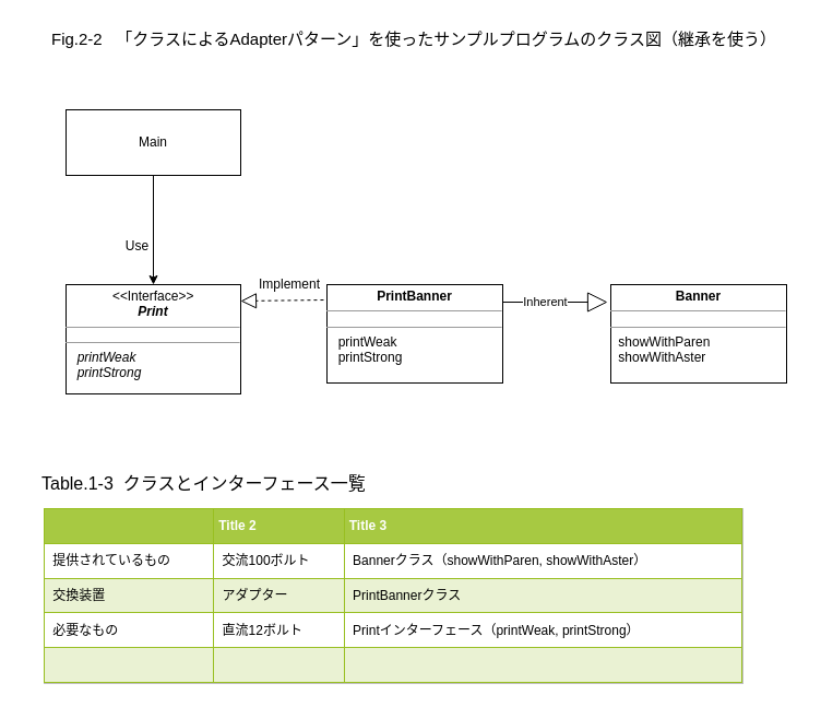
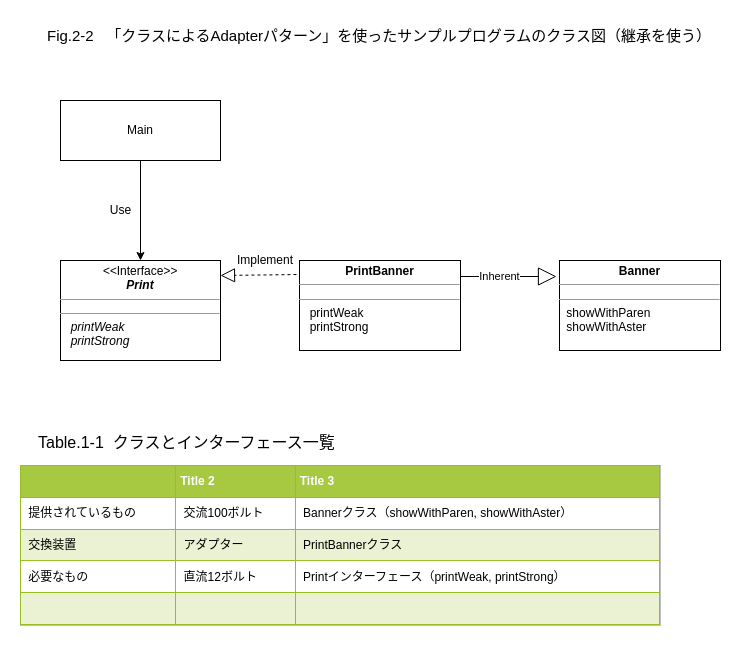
- <mxCell id="10" value="Use" style="text;html=1;align=center;verticalAlign=middle;resizable=0;points=[];autosize=1;strokeColor=none;" vertex="1" parent="1"><mxGeometry x="105" y="215" width="40" height="20" as="geometry" /></mxCell>
+ <mxCell id="10" value="Use" style="text;html=1;align=center;verticalAlign=middle;resizable=0;points=[];autosize=1;strokeColor=none;" vertex="1" parent="1"><mxGeometry x="100" y="200" width="40" height="20" as="geometry" /></mxCell>
- <mxCell id="11" value="&lt;h1&gt;&lt;span style=&quot;font-weight: 400&quot;&gt;&lt;font style=&quot;font-size: 16px&quot;&gt;　Table.1-3&amp;nbsp; クラスとインターフェース一覧&lt;/font&gt;&lt;/span&gt;&lt;/h1&gt;" style="text;html=1;align=left;verticalAlign=middle;whiteSpace=wrap;rounded=0;" vertex="1" parent="1"><mxGeometry x="20" y="425" width="600" height="30" as="geometry" /></mxCell>
+ <mxCell id="11" value="&lt;h1&gt;&lt;span style=&quot;font-weight: 400&quot;&gt;&lt;font style=&quot;font-size: 16px&quot;&gt;　Table.1-1&amp;nbsp; クラスとインターフェース一覧&lt;/font&gt;&lt;/span&gt;&lt;/h1&gt;" style="text;html=1;align=left;verticalAlign=middle;whiteSpace=wrap;rounded=0;" vertex="1" parent="1"><mxGeometry x="20" y="425" width="600" height="30" as="geometry" /></mxCell>
- <mxCell id="12" value="&lt;table border=&quot;1&quot; width=&quot;100%&quot; cellpadding=&quot;4&quot; style=&quot;width: 100% ; height: 100% ; border-collapse: collapse&quot;&gt;&lt;tbody&gt;&lt;tr style=&quot;background-color: #a7c942 ; color: #ffffff ; border: 1px solid #98bf21&quot;&gt;&lt;th align=&quot;left&quot;&gt;&lt;br&gt;&lt;/th&gt;&lt;th align=&quot;left&quot;&gt;Title 2&lt;/th&gt;&lt;th align=&quot;left&quot;&gt;Title 3&lt;/th&gt;&lt;/tr&gt;&lt;tr style=&quot;border: 1px solid #98bf21&quot;&gt;&lt;td&gt;&amp;nbsp;提供されているもの&lt;/td&gt;&lt;td&gt;&amp;nbsp;交流100ボルト&lt;/td&gt;&lt;td&gt;&amp;nbsp;Bannerクラス（showWithParen, showWithAster）&lt;/td&gt;&lt;/tr&gt;&lt;tr style=&quot;background-color: #eaf2d3 ; border: 1px solid #98bf21&quot;&gt;&lt;td&gt;&amp;nbsp;交換装置&lt;/td&gt;&lt;td&gt;&amp;nbsp;アダプター&lt;/td&gt;&lt;td&gt;&amp;nbsp;PrintBannerクラス&lt;/td&gt;&lt;/tr&gt;&lt;tr style=&quot;border: 1px solid #98bf21&quot;&gt;&lt;td&gt;&amp;nbsp;必要なもの&lt;/td&gt;&lt;td&gt;&amp;nbsp;直流12ボルト&lt;/td&gt;&lt;td&gt;&amp;nbsp;Printインターフェース（printWeak, printStrong）&lt;/td&gt;&lt;/tr&gt;&lt;tr style=&quot;background-color: #eaf2d3 ; border: 1px solid #98bf21&quot;&gt;&lt;td&gt;&lt;br&gt;&lt;/td&gt;&lt;td&gt;&lt;br&gt;&lt;/td&gt;&lt;td&gt;&lt;br&gt;&lt;/td&gt;&lt;/tr&gt;&lt;/tbody&gt;&lt;/table&gt;" style="text;html=1;strokeColor=#c0c0c0;fillColor=#ffffff;overflow=fill;rounded=0;" vertex="1" parent="1"><mxGeometry x="40" y="465" width="640" height="160" as="geometry" /></mxCell>
+ <mxCell id="12" value="&lt;table border=&quot;1&quot; width=&quot;100%&quot; cellpadding=&quot;4&quot; style=&quot;width: 100% ; height: 100% ; border-collapse: collapse&quot;&gt;&lt;tbody&gt;&lt;tr style=&quot;background-color: #a7c942 ; color: #ffffff ; border: 1px solid #98bf21&quot;&gt;&lt;th align=&quot;left&quot;&gt;&lt;br&gt;&lt;/th&gt;&lt;th align=&quot;left&quot;&gt;Title 2&lt;/th&gt;&lt;th align=&quot;left&quot;&gt;Title 3&lt;/th&gt;&lt;/tr&gt;&lt;tr style=&quot;border: 1px solid #98bf21&quot;&gt;&lt;td&gt;&amp;nbsp;提供されているもの&lt;/td&gt;&lt;td&gt;&amp;nbsp;交流100ボルト&lt;/td&gt;&lt;td&gt;&amp;nbsp;Bannerクラス（showWithParen, showWithAster）&lt;/td&gt;&lt;/tr&gt;&lt;tr style=&quot;background-color: #eaf2d3 ; border: 1px solid #98bf21&quot;&gt;&lt;td&gt;&amp;nbsp;交換装置&lt;/td&gt;&lt;td&gt;&amp;nbsp;アダプター&lt;/td&gt;&lt;td&gt;&amp;nbsp;PrintBannerクラス&lt;/td&gt;&lt;/tr&gt;&lt;tr style=&quot;border: 1px solid #98bf21&quot;&gt;&lt;td&gt;&amp;nbsp;必要なもの&lt;/td&gt;&lt;td&gt;&amp;nbsp;直流12ボルト&lt;/td&gt;&lt;td&gt;&amp;nbsp;Printインターフェース（printWeak, printStrong）&lt;/td&gt;&lt;/tr&gt;&lt;tr style=&quot;background-color: #eaf2d3 ; border: 1px solid #98bf21&quot;&gt;&lt;td&gt;&lt;br&gt;&lt;/td&gt;&lt;td&gt;&lt;br&gt;&lt;/td&gt;&lt;td&gt;&lt;br&gt;&lt;/td&gt;&lt;/tr&gt;&lt;/tbody&gt;&lt;/table&gt;" style="text;html=1;strokeColor=#c0c0c0;fillColor=#ffffff;overflow=fill;rounded=0;" vertex="1" parent="1"><mxGeometry x="20" y="465" width="640" height="160" as="geometry" /></mxCell>
